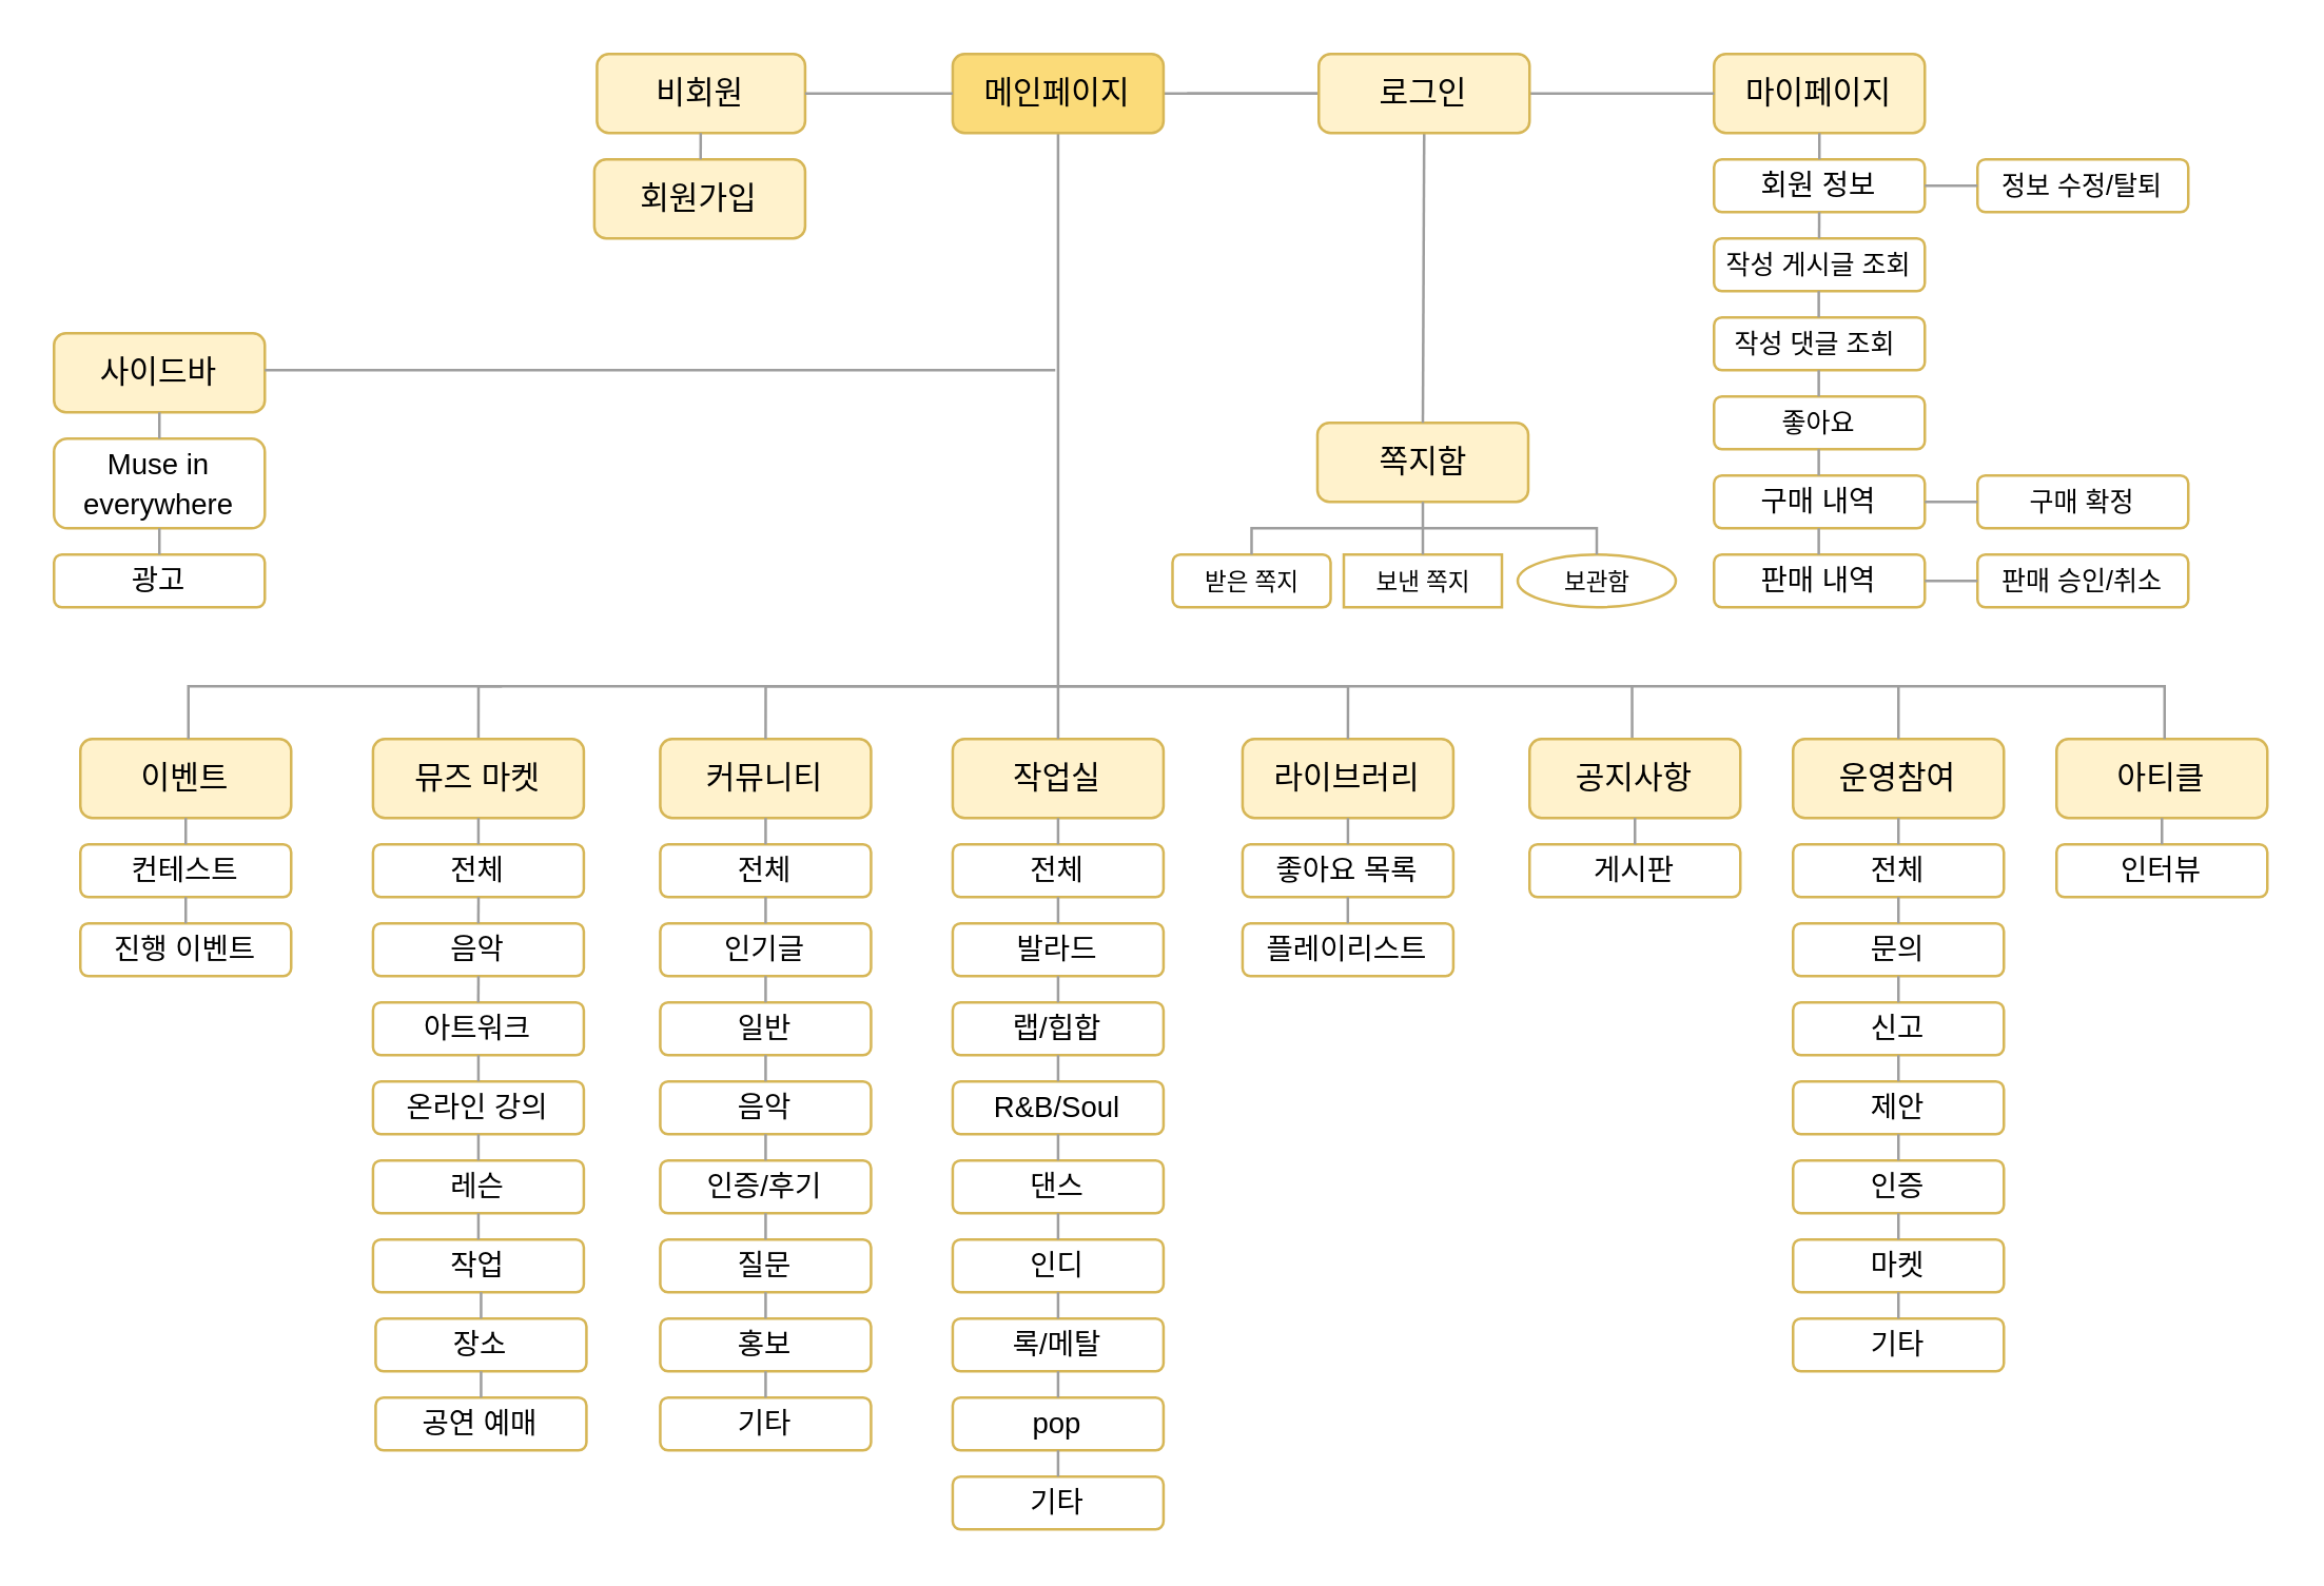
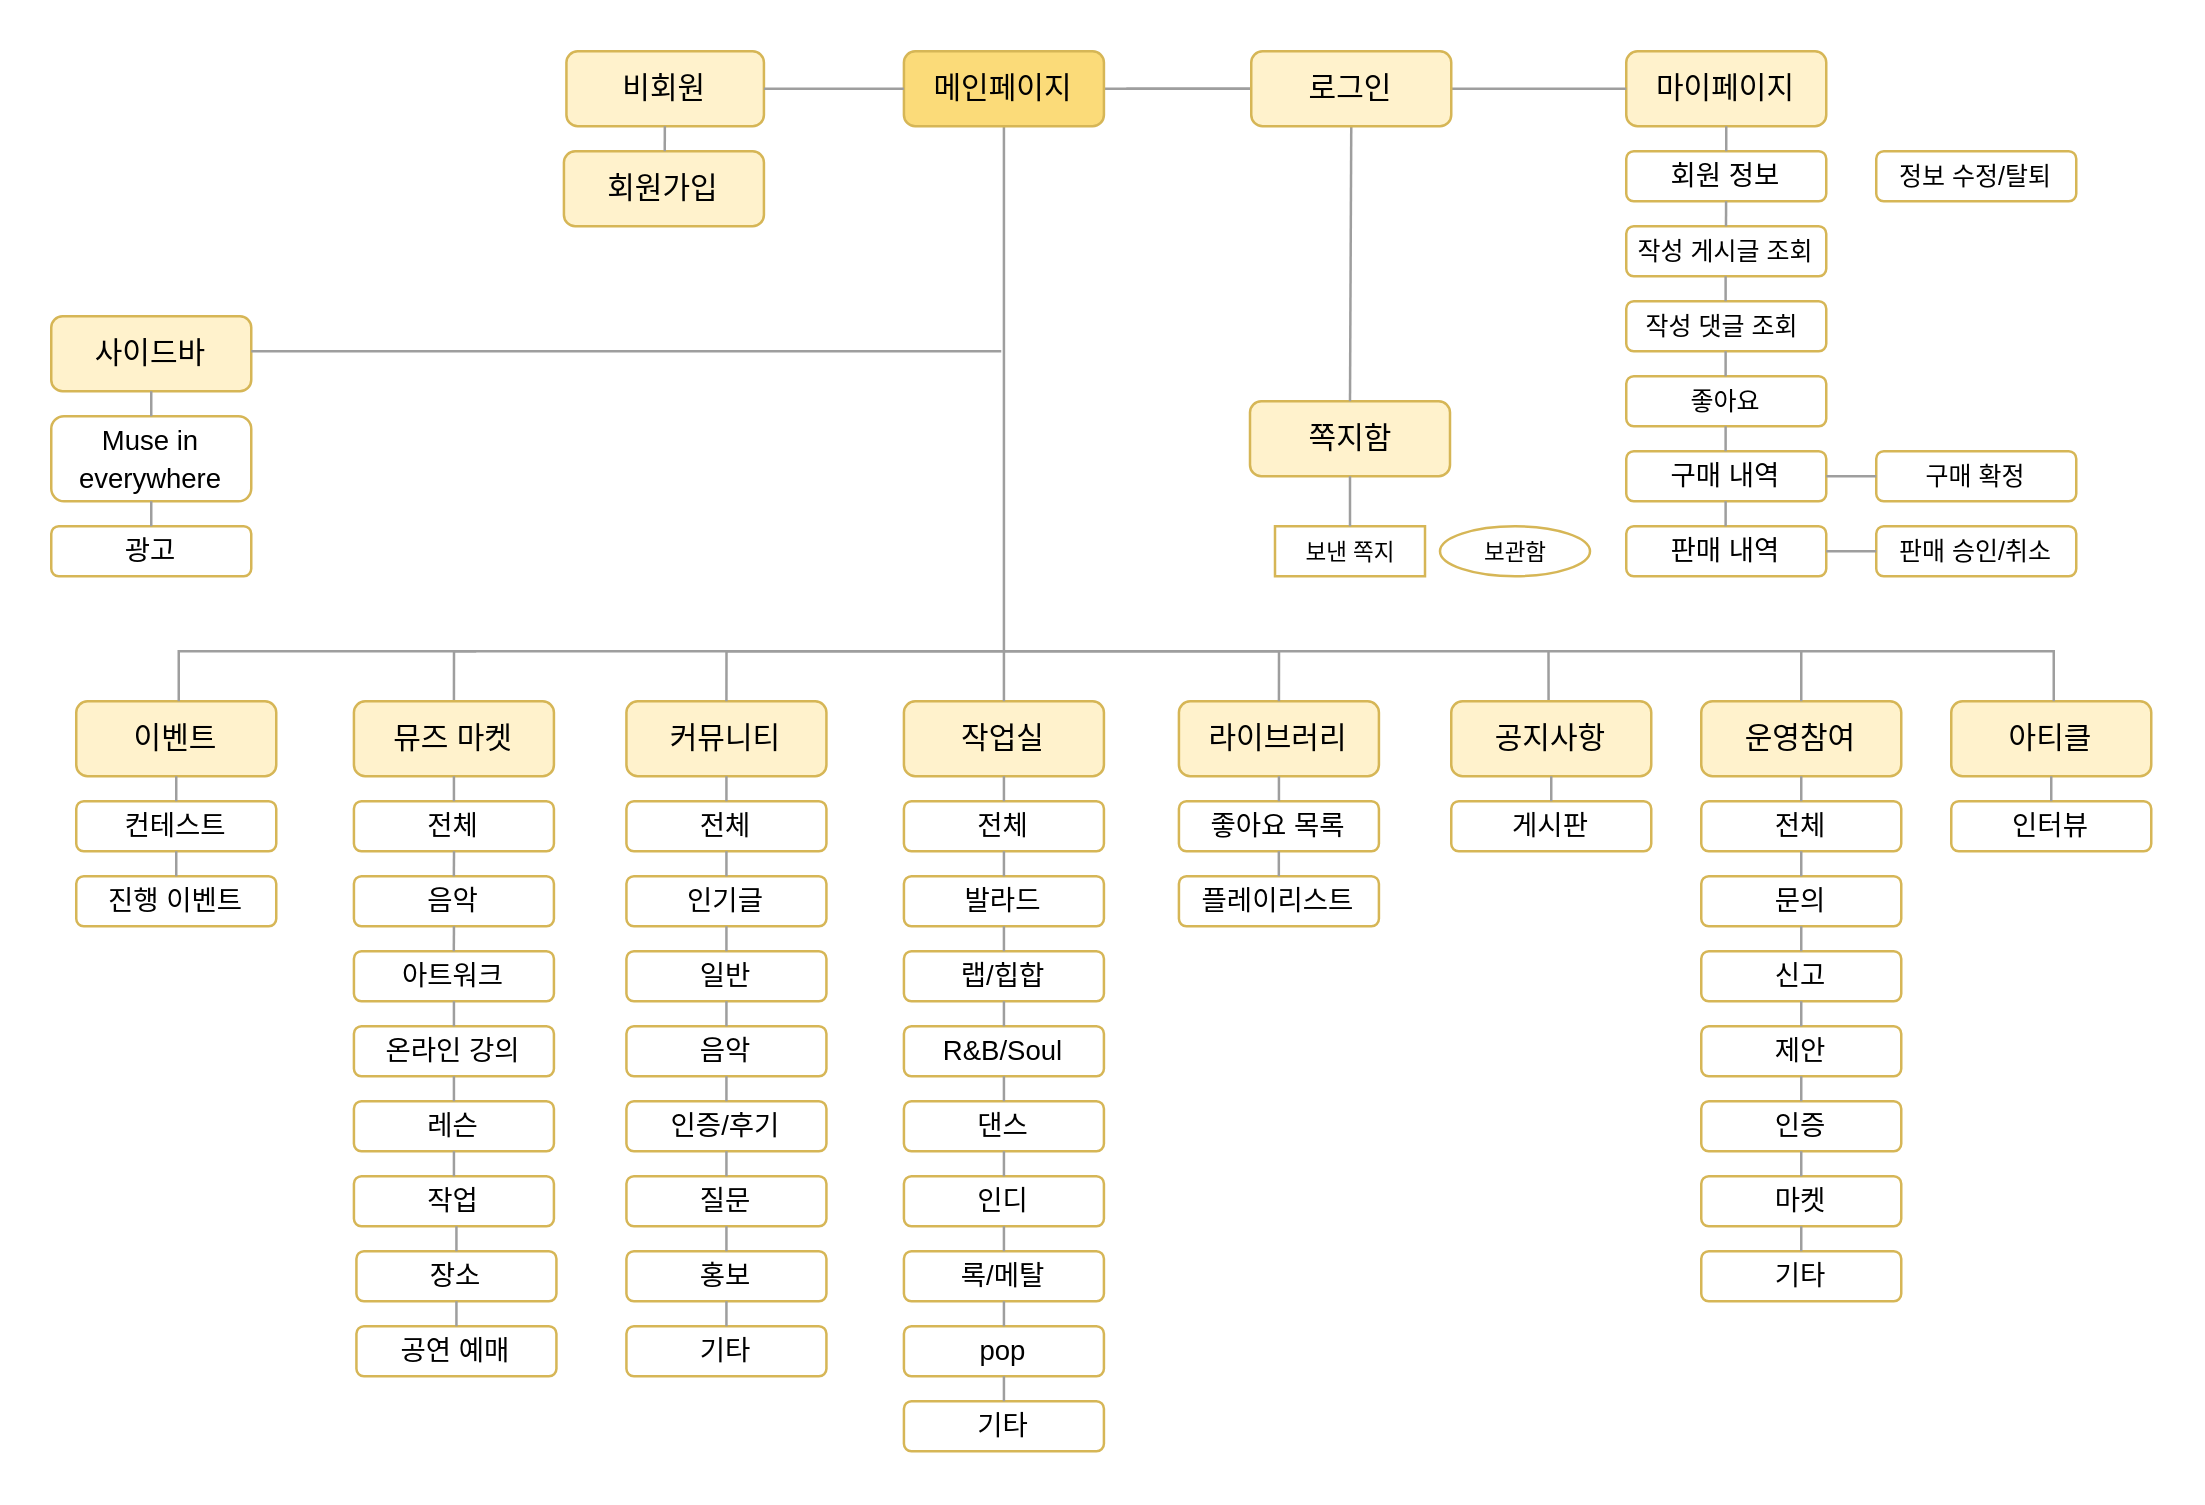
- <mxCell id="96" value="" style="edgeStyle=orthogonalEdgeStyle;rounded=0;orthogonalLoop=1;jettySize=auto;html=1;endArrow=none;endFill=0;strokeColor=#9e9e9e;exitX=0;exitY=0.5;exitDx=0;exitDy=0;entryX=1;entryY=0.5;entryDx=0;entryDy=0;" parent="1" source="95" target="5" edge="1"><mxGeometry relative="1" as="geometry"><mxPoint x="899" y="20" as="sourcePoint" /><mxPoint x="810" y="20" as="targetPoint" /><Array as="points"><mxPoint x="740" y="70" /><mxPoint x="740" y="70" /></Array></mxGeometry></mxCell>
- <mxCell id="18" value="" style="edgeStyle=orthogonalEdgeStyle;rounded=0;orthogonalLoop=1;jettySize=auto;html=1;endArrow=none;endFill=0;strokeColor=#9e9e9e;exitX=0.5;exitY=0;exitDx=0;exitDy=0;entryX=0.5;entryY=0;entryDx=0;entryDy=0;" parent="1" source="16" target="9" edge="1"><mxGeometry relative="1" as="geometry"><mxPoint x="617" y="200" as="sourcePoint" /><mxPoint x="462" y="200" as="targetPoint" /><Array as="points"><mxPoint x="605.5" y="200" /><mxPoint x="474.5" y="200" /></Array></mxGeometry></mxCell>
- <mxCell id="9" value="&lt;font style=&quot;font-size: 9px;&quot;&gt;받은 쪽지&lt;/font&gt;" style="rounded=1;whiteSpace=wrap;html=1;fillColor=#ffffff;strokeColor=#d6b656;" parent="1" vertex="1"><mxGeometry x="444.5" y="210" width="60" height="20" as="geometry" /></mxCell>
